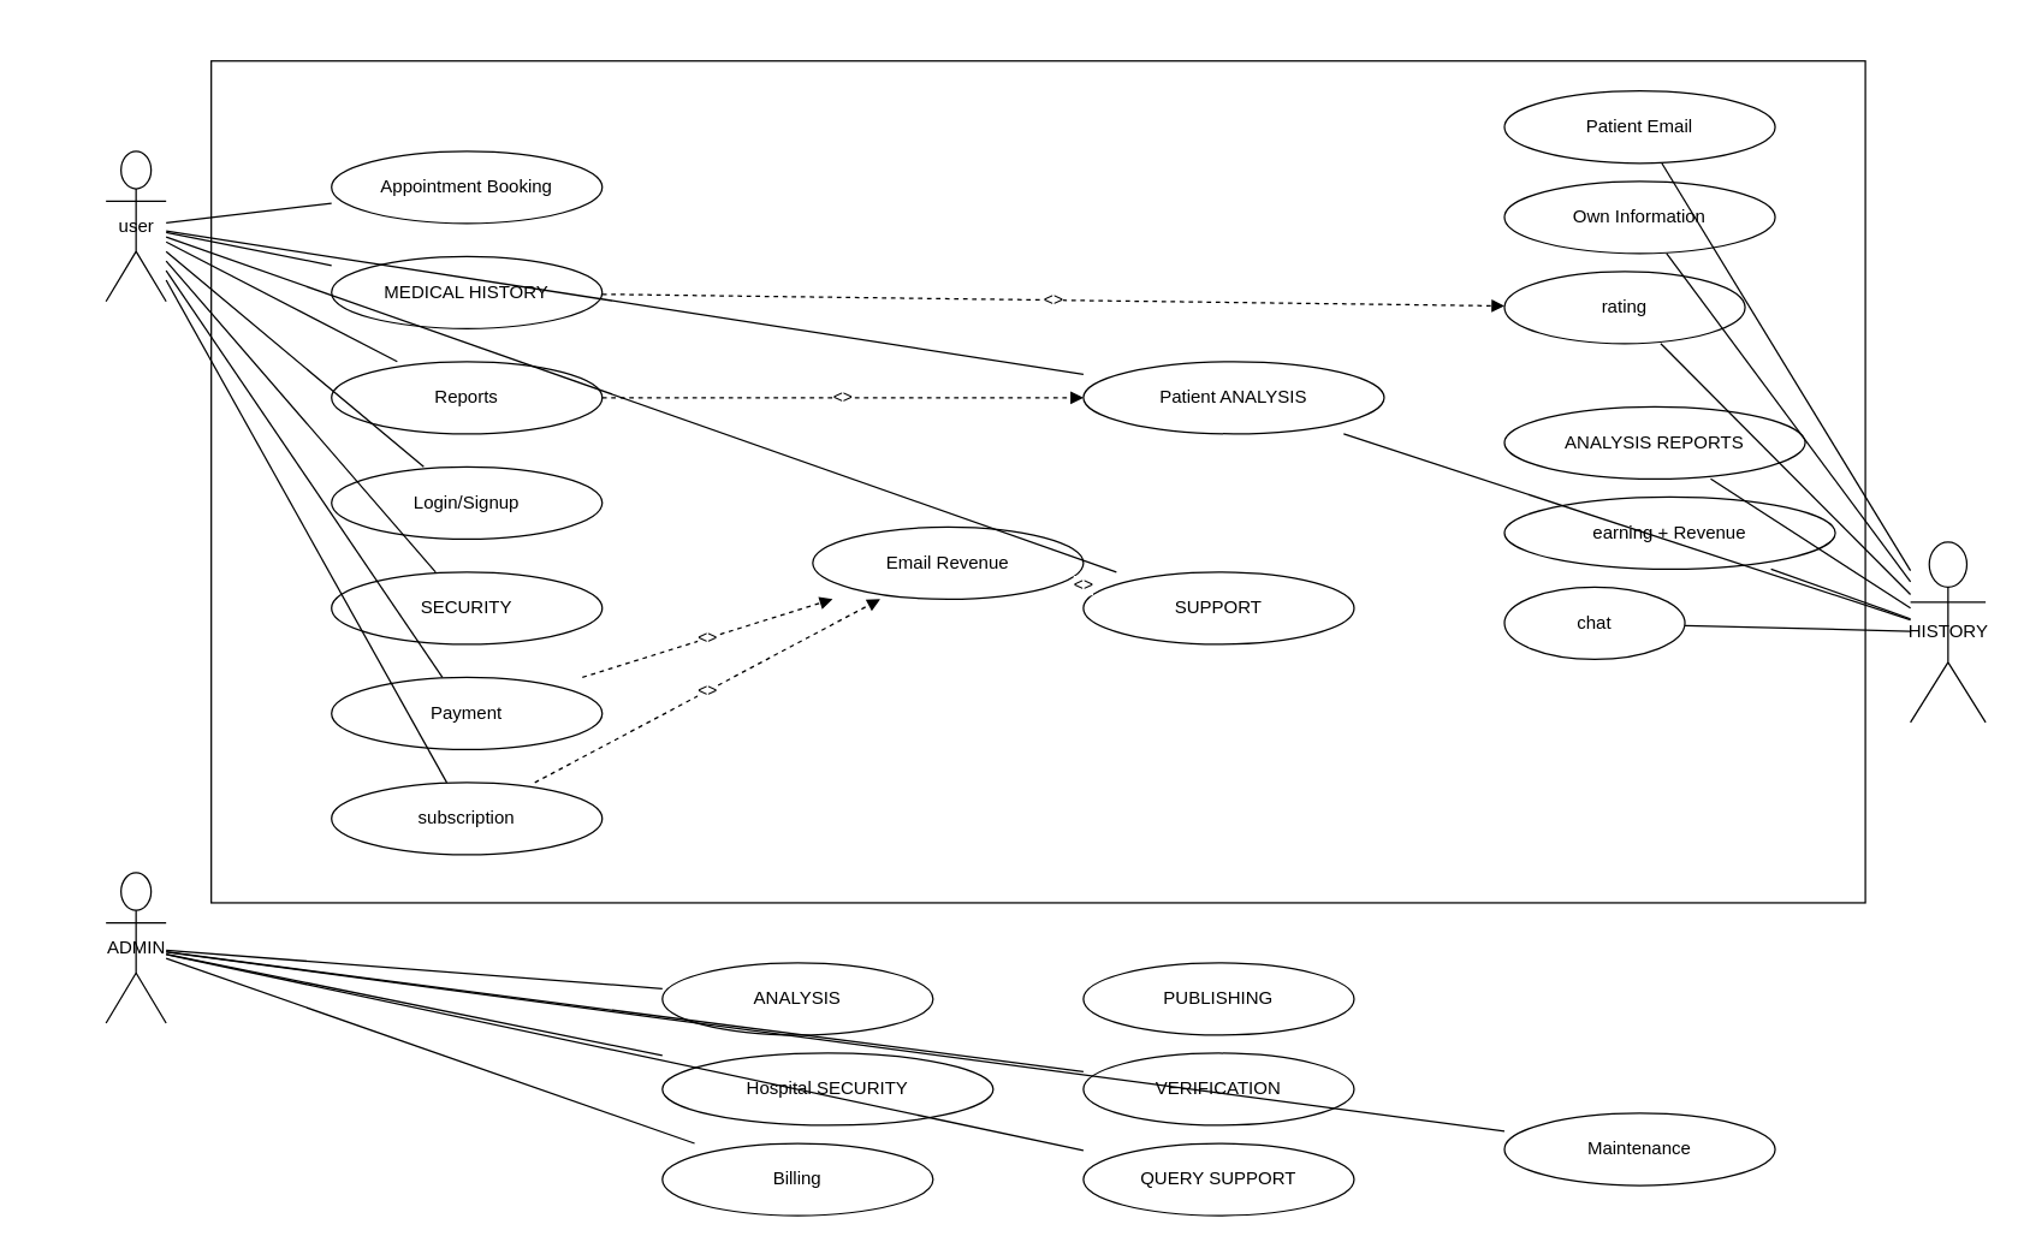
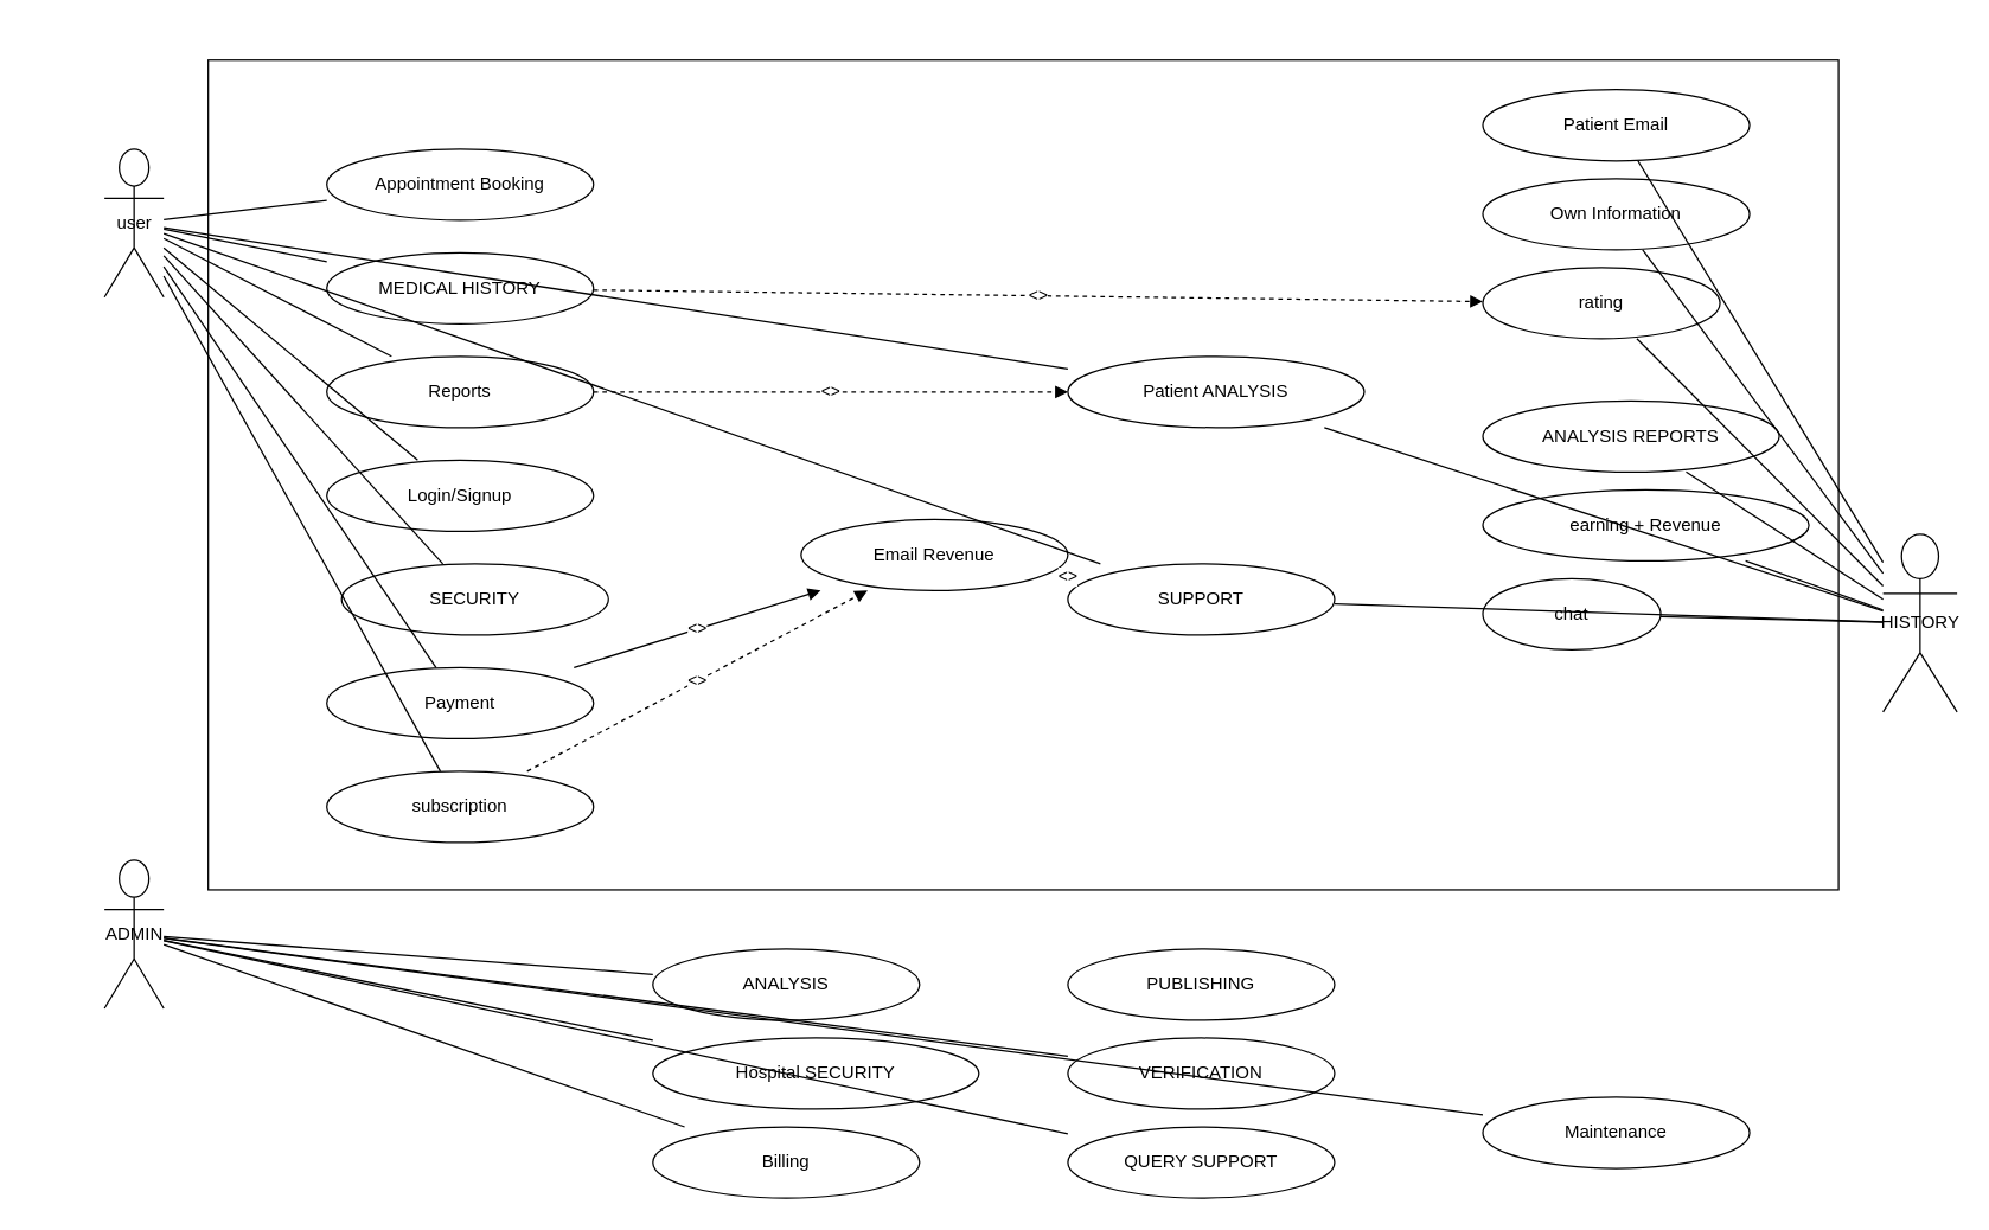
- <mxCell id="10" value="SECURITY" style="shape=ellipse;whiteSpace=wrap;html=1;" parent="1" vertex="1"><mxGeometry x="220" y="380" width="180" height="48" as="geometry" /></mxCell>
+ <mxCell id="10" value="SECURITY" style="shape=ellipse;whiteSpace=wrap;html=1;" parent="1" vertex="1"><mxGeometry x="230" y="380" width="180" height="48" as="geometry" /></mxCell>
+ <mxCell id="45" value="" style="endArrow=none;html=1;" parent="1" source="5" target="14" edge="1"><mxGeometry as="geometry" /></mxCell>
- <mxCell id="54" value="&lt;&lt;include&gt;&gt;" style="dashed=1;endArrow=block;endFill=1;html=1;" parent="1" source="11" target="13" edge="1"><mxGeometry as="geometry" /></mxCell>
+ <mxCell id="54" value="&lt;&lt;include&gt;&gt;" style="dashed=0;endArrow=block;endFill=1;html=1;" parent="1" source="11" target="13" edge="1"><mxGeometry as="geometry" /></mxCell>
